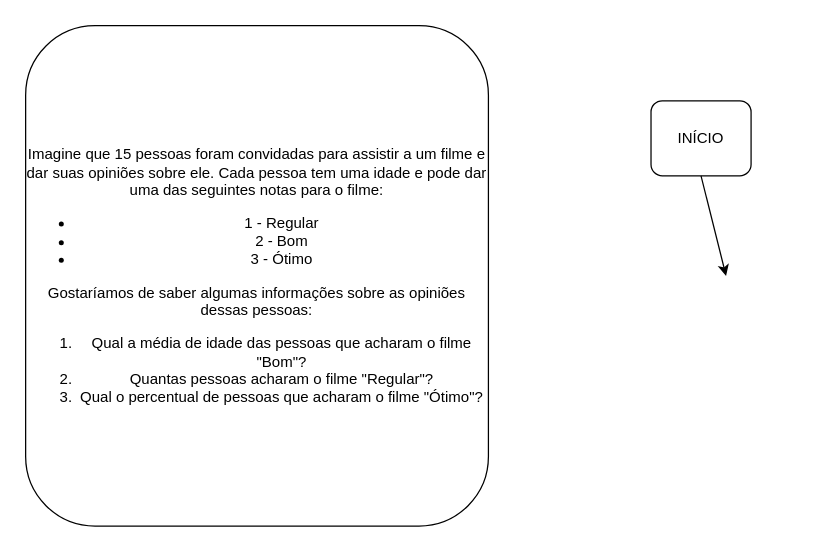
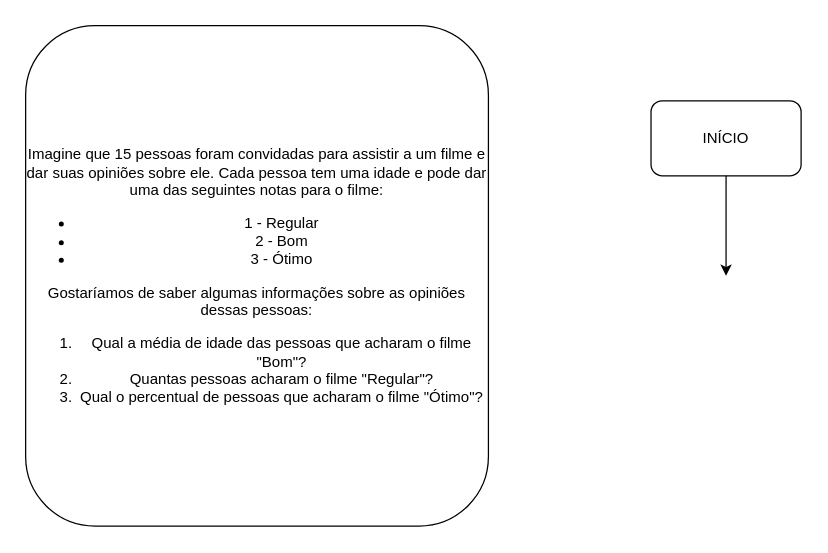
- <mxCell id="3" value="INÍCIO" style="rounded=1;whiteSpace=wrap;html=1;" vertex="1" parent="1"><mxGeometry x="520" y="80" width="80" height="60" as="geometry" /></mxCell>
+ <mxCell id="3" value="INÍCIO" style="rounded=1;whiteSpace=wrap;html=1;" vertex="1" parent="1"><mxGeometry x="520" y="80" width="120" height="60" as="geometry" /></mxCell>
